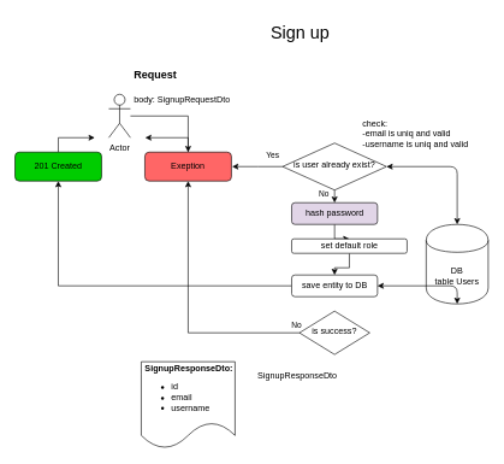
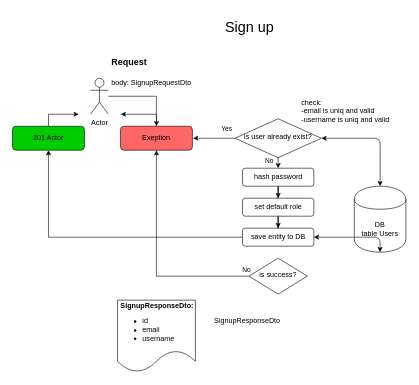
- <mxCell id="6" value="201 Created" style="rounded=1;whiteSpace=wrap;html=1;fontSize=12;glass=0;strokeWidth=1;shadow=0;fillColor=#00CC00;" vertex="1" parent="1"><mxGeometry x="20" y="210" width="120" height="40" as="geometry" /></mxCell>
+ <mxCell id="6" value="201 Actor" style="rounded=1;whiteSpace=wrap;html=1;fontSize=12;glass=0;strokeWidth=1;shadow=0;fillColor=#00CC00;" vertex="1" parent="1"><mxGeometry x="20" y="210" width="120" height="40" as="geometry" /></mxCell>
- <mxCell id="23" value="hash password" style="rounded=1;whiteSpace=wrap;html=1;fillColor=#e1d5e7;" vertex="1" parent="1"><mxGeometry x="403.5" y="280" width="119" height="30" as="geometry" /></mxCell>
+ <mxCell id="23" value="hash password" style="rounded=1;whiteSpace=wrap;html=1;" vertex="1" parent="1"><mxGeometry x="403.5" y="280" width="119" height="30" as="geometry" /></mxCell>
- <mxCell id="26" value="set default role" style="rounded=1;whiteSpace=wrap;html=1;" vertex="1" parent="1"><mxGeometry x="403.5" y="330" width="160" height="20" as="geometry" /></mxCell>
+ <mxCell id="26" value="set default role" style="rounded=1;whiteSpace=wrap;html=1;" vertex="1" parent="1"><mxGeometry x="403.5" y="330" width="119" height="30" as="geometry" /></mxCell>
- <mxCell id="21" value="&lt;span style=&quot;text-align: left&quot;&gt;&amp;nbsp;SignupResponseDto&lt;/span&gt;" style="text;html=1;strokeColor=none;fillColor=none;align=center;verticalAlign=middle;whiteSpace=wrap;rounded=0;" vertex="1" parent="1"><mxGeometry x="350" y="510" width="120" height="20" as="geometry" /></mxCell>
+ <mxCell id="21" value="&lt;span style=&quot;text-align: left&quot;&gt;&amp;nbsp;SignupResponseDto&lt;/span&gt;" style="text;html=1;strokeColor=none;fillColor=none;align=center;verticalAlign=middle;whiteSpace=wrap;rounded=0;" vertex="1" parent="1"><mxGeometry x="350" y="525" width="120" height="20" as="geometry" /></mxCell>
